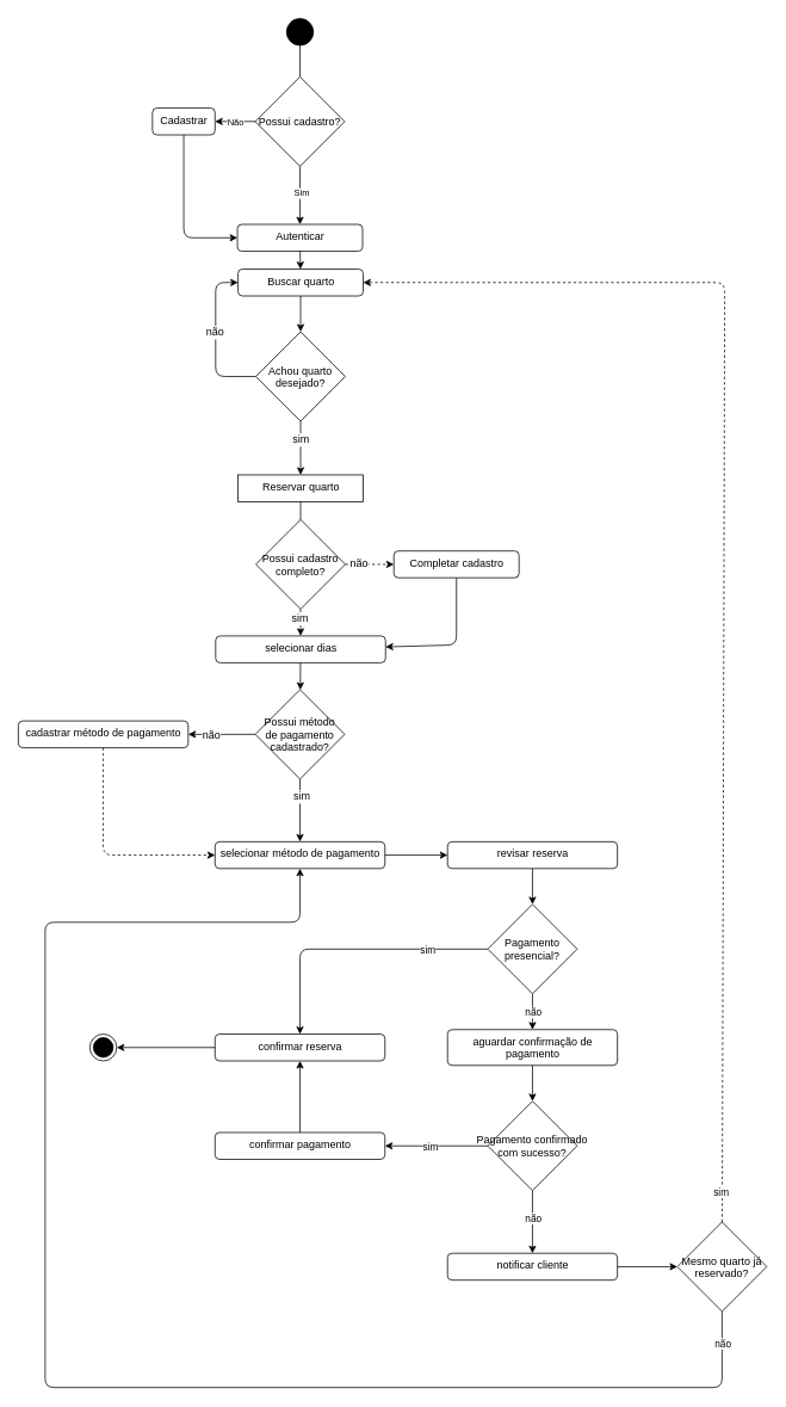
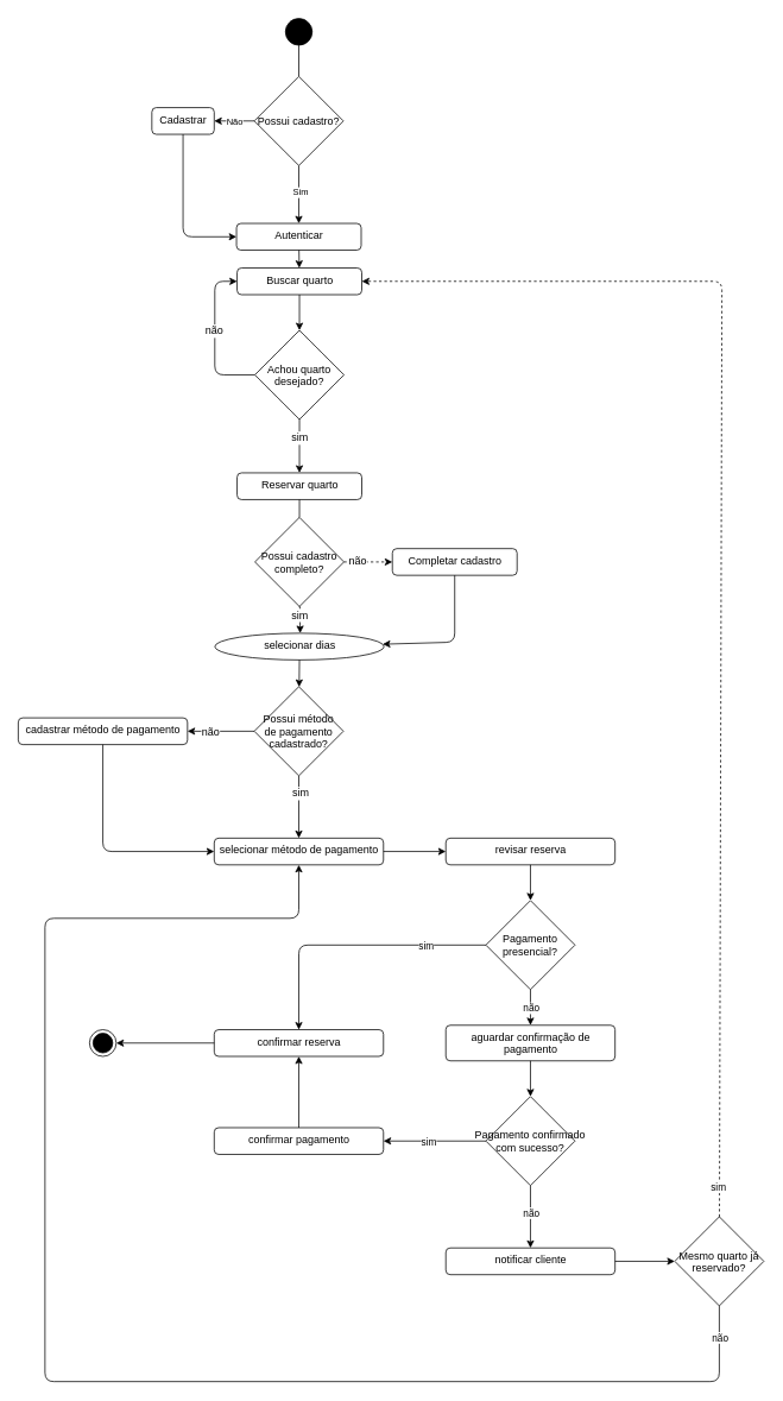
- <mxCell id="22" value="&lt;span style=&quot;font-size: 12px;&quot;&gt;Reservar quarto&lt;/span&gt;" style="html=1;align=center;verticalAlign=top;absoluteArcSize=1;arcSize=10;dashed=0;fillColor=none;fontSize=10;rounded=0;" parent="1" vertex="1"><mxGeometry x="265.67" y="530" width="140" height="30" as="geometry" /></mxCell>
+ <mxCell id="22" value="&lt;span style=&quot;font-size: 12px;&quot;&gt;Reservar quarto&lt;/span&gt;" style="html=1;align=center;verticalAlign=top;rounded=1;absoluteArcSize=1;arcSize=10;dashed=0;fillColor=none;fontSize=10;" parent="1" vertex="1"><mxGeometry x="265.67" y="530" width="140" height="30" as="geometry" /></mxCell>
- <mxCell id="45" value="&lt;span style=&quot;font-size: 12px;&quot;&gt;selecionar dias&lt;/span&gt;" style="html=1;align=center;verticalAlign=top;rounded=1;absoluteArcSize=1;arcSize=10;dashed=0;fillColor=none;fontSize=10;" parent="1" vertex="1"><mxGeometry x="240.67" y="710" width="190" height="30" as="geometry" /></mxCell>
+ <mxCell id="45" value="&lt;span style=&quot;font-size: 12px;&quot;&gt;selecionar dias&lt;/span&gt;" style="ellipse;html=1;align=center;verticalAlign=top;absoluteArcSize=1;arcSize=10;dashed=0;fillColor=none;fontSize=10;" parent="1" vertex="1"><mxGeometry x="240.67" y="710" width="190" height="30" as="geometry" /></mxCell>
- <mxCell id="30" style="edgeStyle=none;html=1;fontSize=12;startArrow=none;startFill=0;endArrow=classic;endFill=1;dashed=1;" parent="1" source="31" target="38" edge="1"><mxGeometry relative="1" as="geometry"><Array as="points"><mxPoint x="115" y="955" /></Array></mxGeometry></mxCell>
+ <mxCell id="30" style="edgeStyle=none;html=1;fontSize=12;startArrow=none;startFill=0;endArrow=classic;endFill=1;" parent="1" source="31" target="38" edge="1"><mxGeometry relative="1" as="geometry"><Array as="points"><mxPoint x="115" y="955" /></Array></mxGeometry></mxCell>
